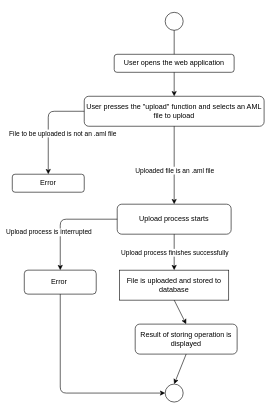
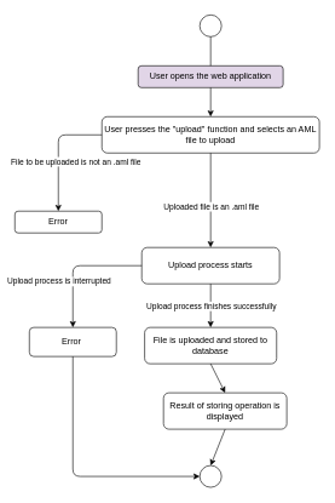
- <mxCell id="4" value="User opens the web application" style="rounded=1;whiteSpace=wrap;html=1;" vertex="1" parent="1"><mxGeometry x="190" y="90" width="200" height="30" as="geometry" /></mxCell>
+ <mxCell id="4" value="User opens the web application" style="rounded=1;whiteSpace=wrap;html=1;fillColor=#e1d5e7;" vertex="1" parent="1"><mxGeometry x="190" y="90" width="200" height="30" as="geometry" /></mxCell>
- <mxCell id="18" value="File is uploaded and stored to database" style="whiteSpace=wrap;html=1;rounded=0;" vertex="1" parent="1"><mxGeometry x="199" y="450" width="182" height="50" as="geometry" /></mxCell>
+ <mxCell id="18" value="File is uploaded and stored to database" style="rounded=1;whiteSpace=wrap;html=1;" vertex="1" parent="1"><mxGeometry x="199" y="450" width="182" height="50" as="geometry" /></mxCell>
